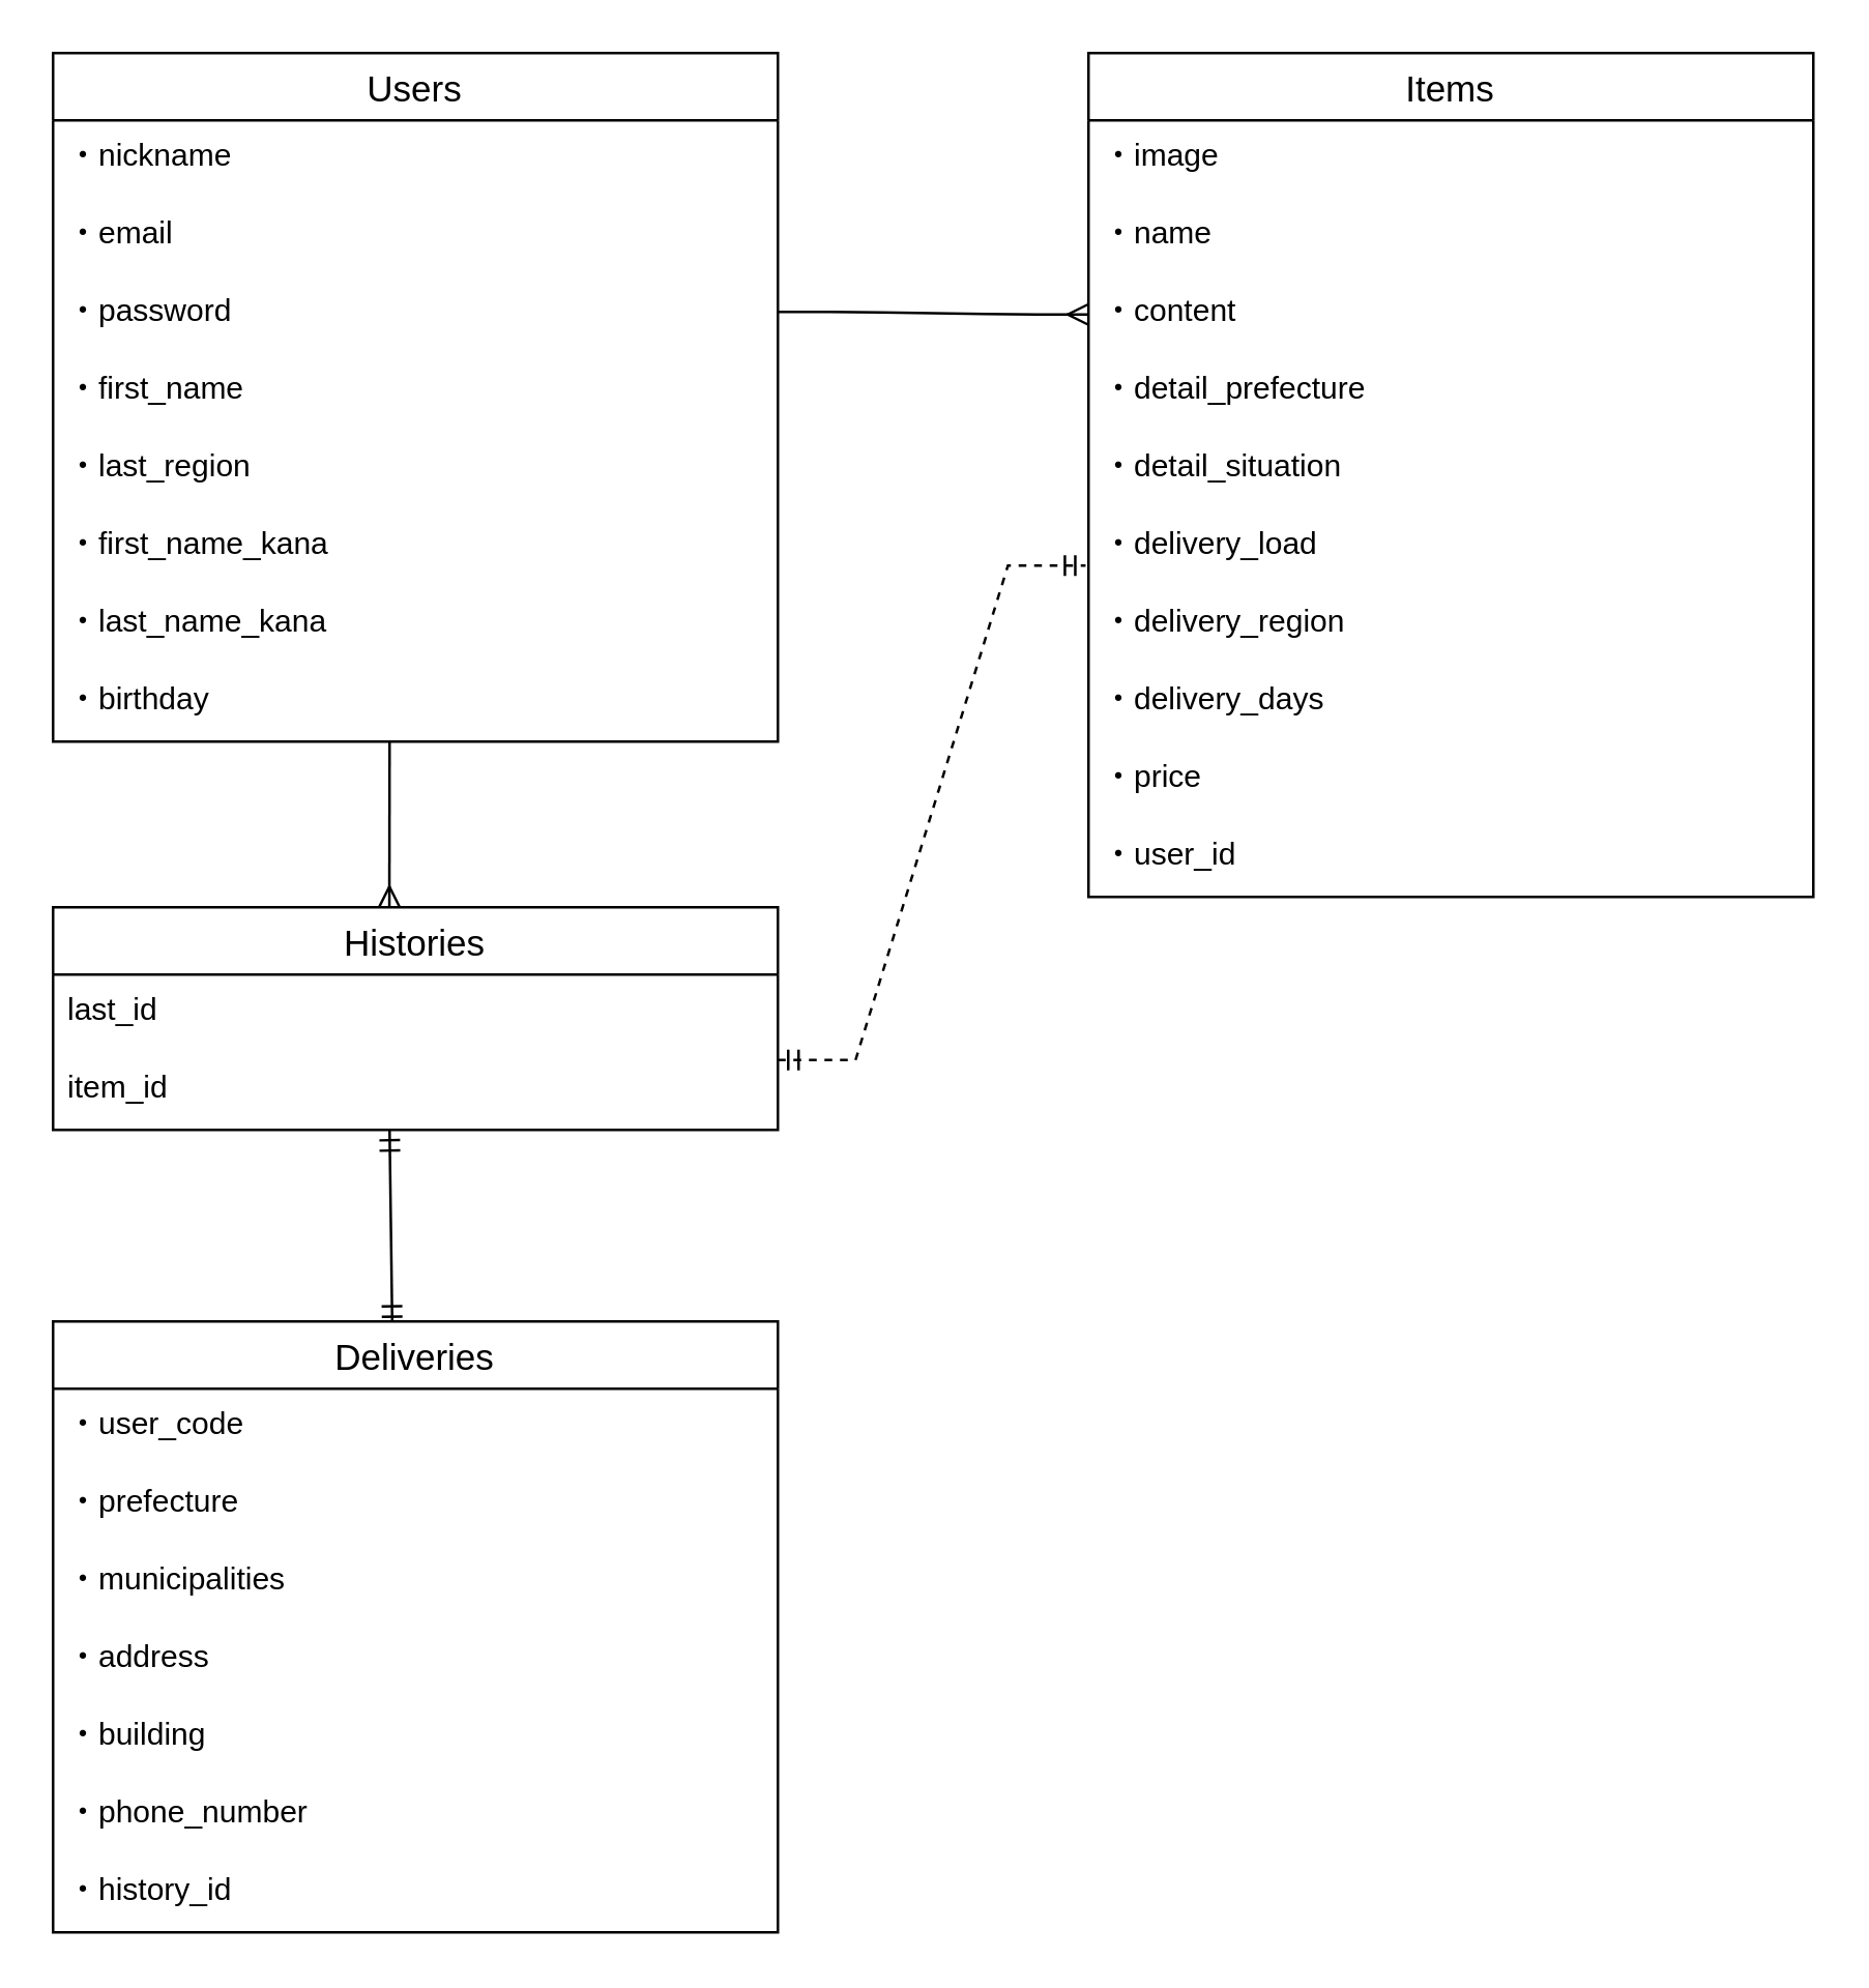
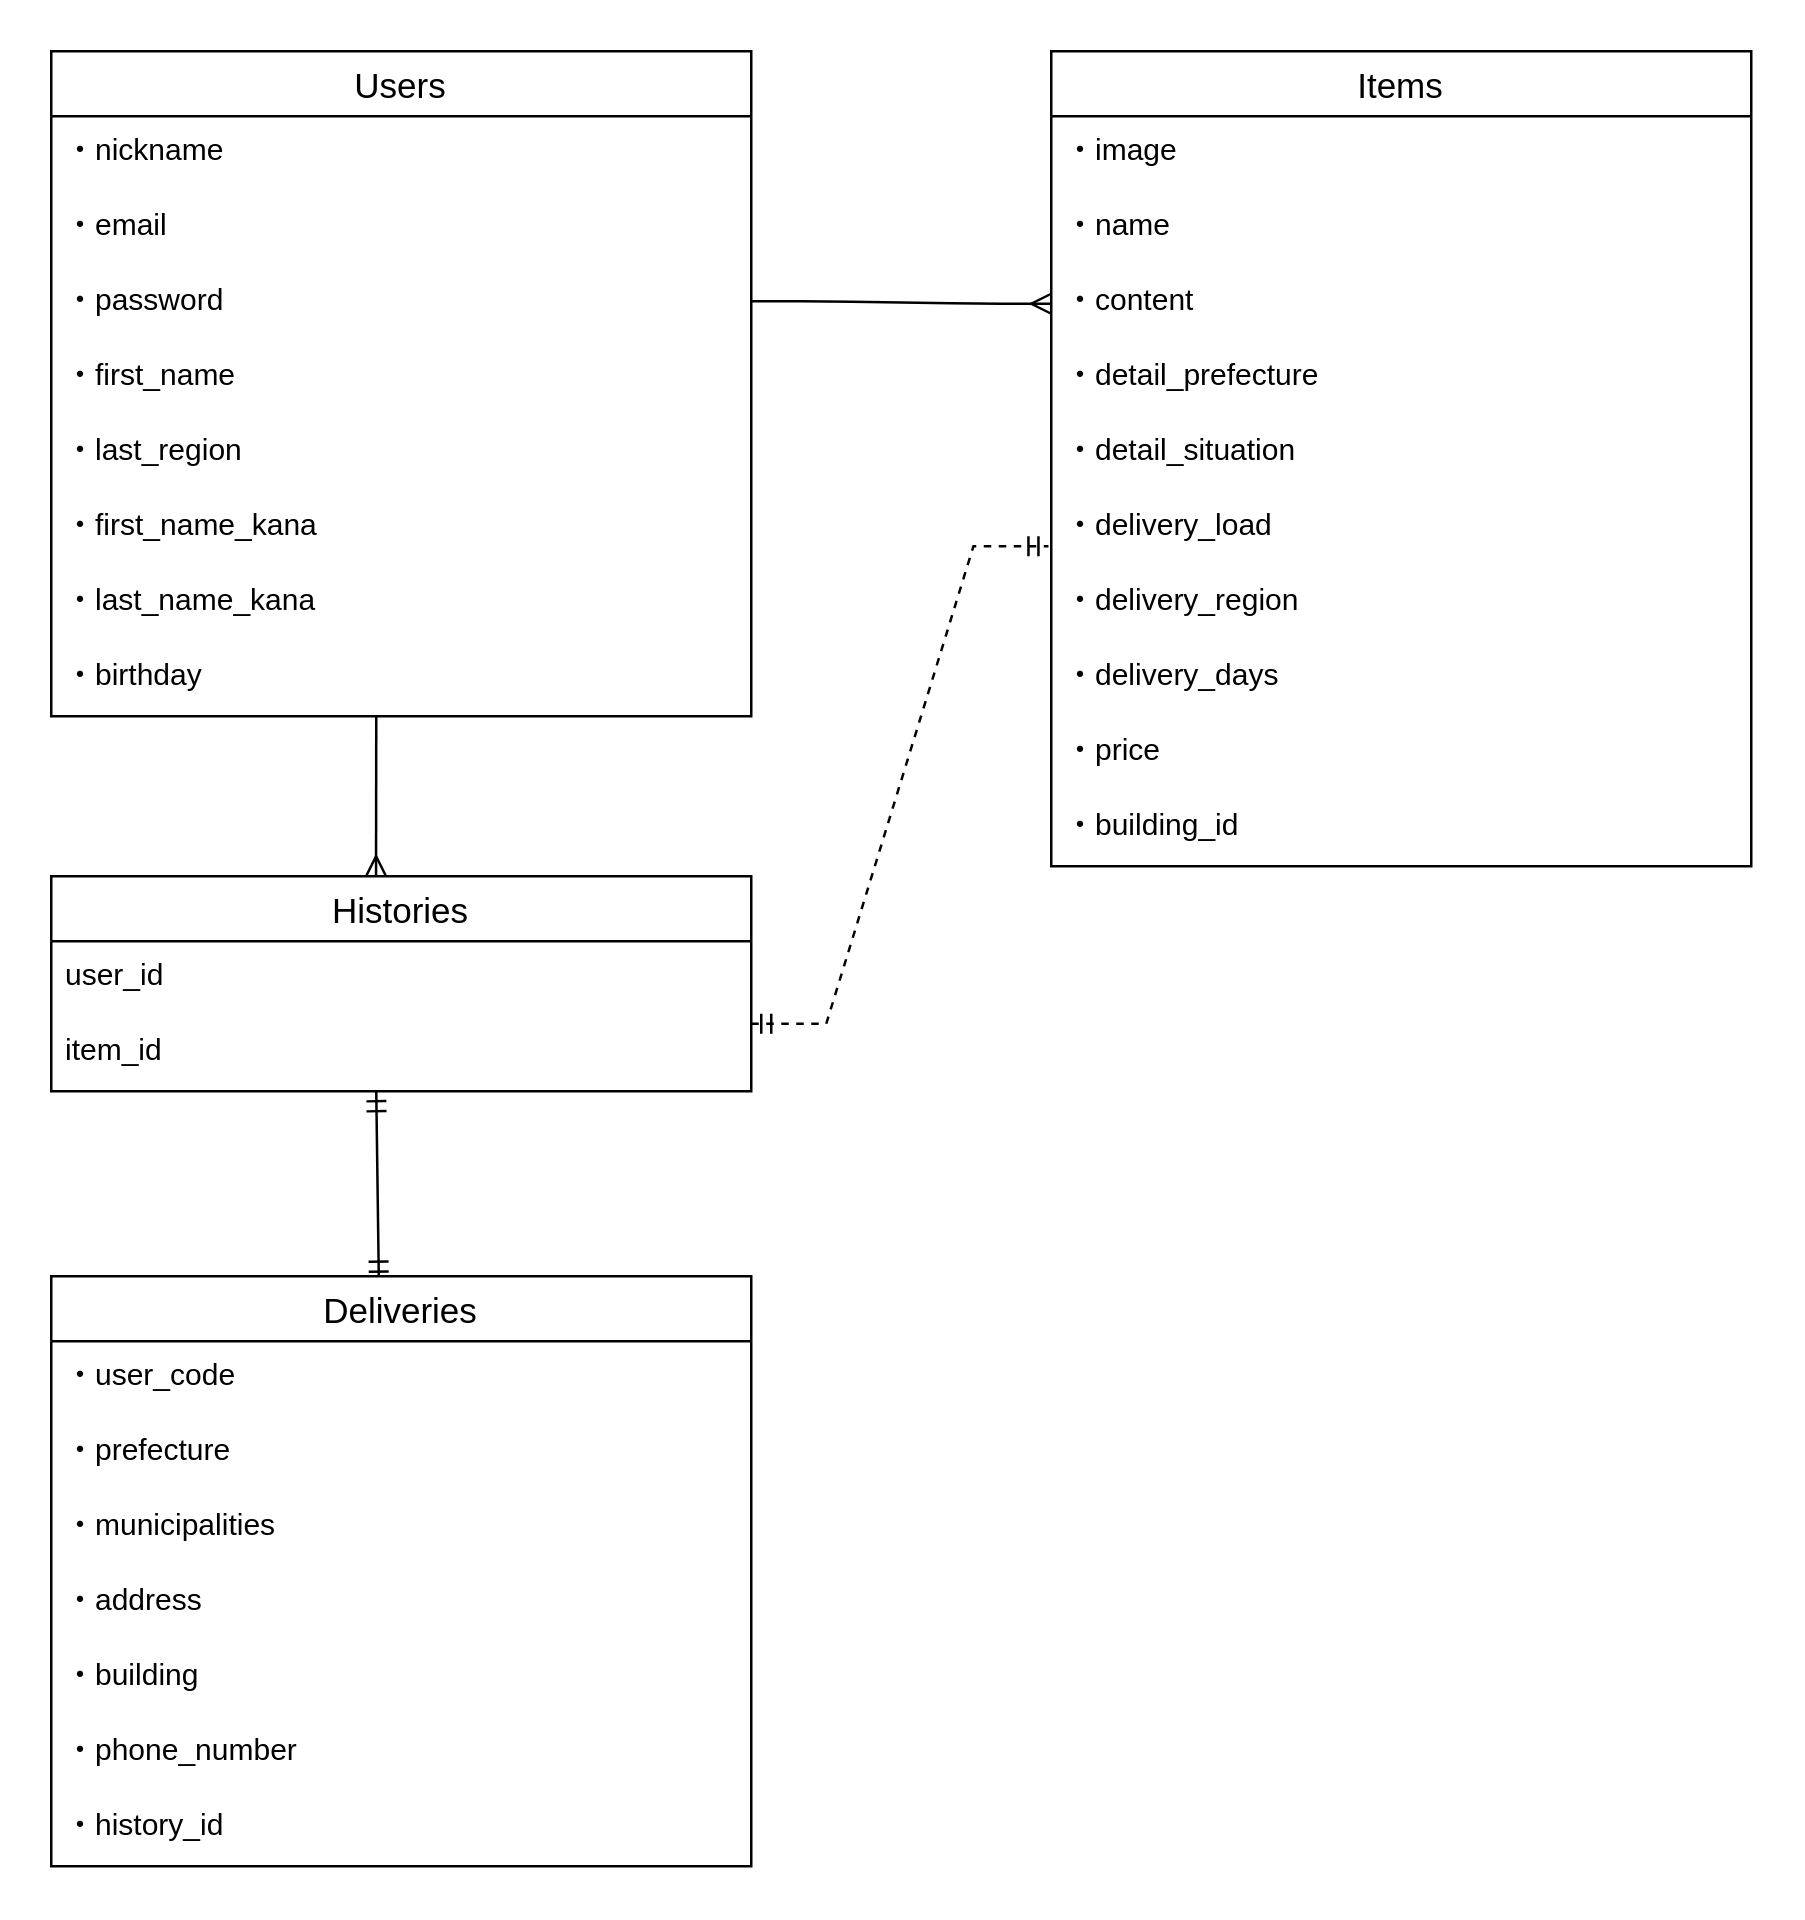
- <mxCell id="21" value="・user_id" style="text;strokeColor=none;fillColor=none;spacingLeft=4;spacingRight=4;overflow=hidden;rotatable=0;points=[[0,0.5],[1,0.5]];portConstraint=eastwest;fontSize=12;" vertex="1" parent="11"><mxGeometry y="296" width="280" height="30" as="geometry" /></mxCell>
+ <mxCell id="21" value="・building_id" style="text;strokeColor=none;fillColor=none;spacingLeft=4;spacingRight=4;overflow=hidden;rotatable=0;points=[[0,0.5],[1,0.5]];portConstraint=eastwest;fontSize=12;" vertex="1" parent="11"><mxGeometry y="296" width="280" height="30" as="geometry" /></mxCell>
- <mxCell id="25" value="last_id" style="text;strokeColor=none;fillColor=none;spacingLeft=4;spacingRight=4;overflow=hidden;rotatable=0;points=[[0,0.5],[1,0.5]];portConstraint=eastwest;fontSize=12;" vertex="1" parent="23"><mxGeometry y="26" width="280" height="30" as="geometry" /></mxCell>
+ <mxCell id="25" value="user_id" style="text;strokeColor=none;fillColor=none;spacingLeft=4;spacingRight=4;overflow=hidden;rotatable=0;points=[[0,0.5],[1,0.5]];portConstraint=eastwest;fontSize=12;" vertex="1" parent="23"><mxGeometry y="26" width="280" height="30" as="geometry" /></mxCell>
